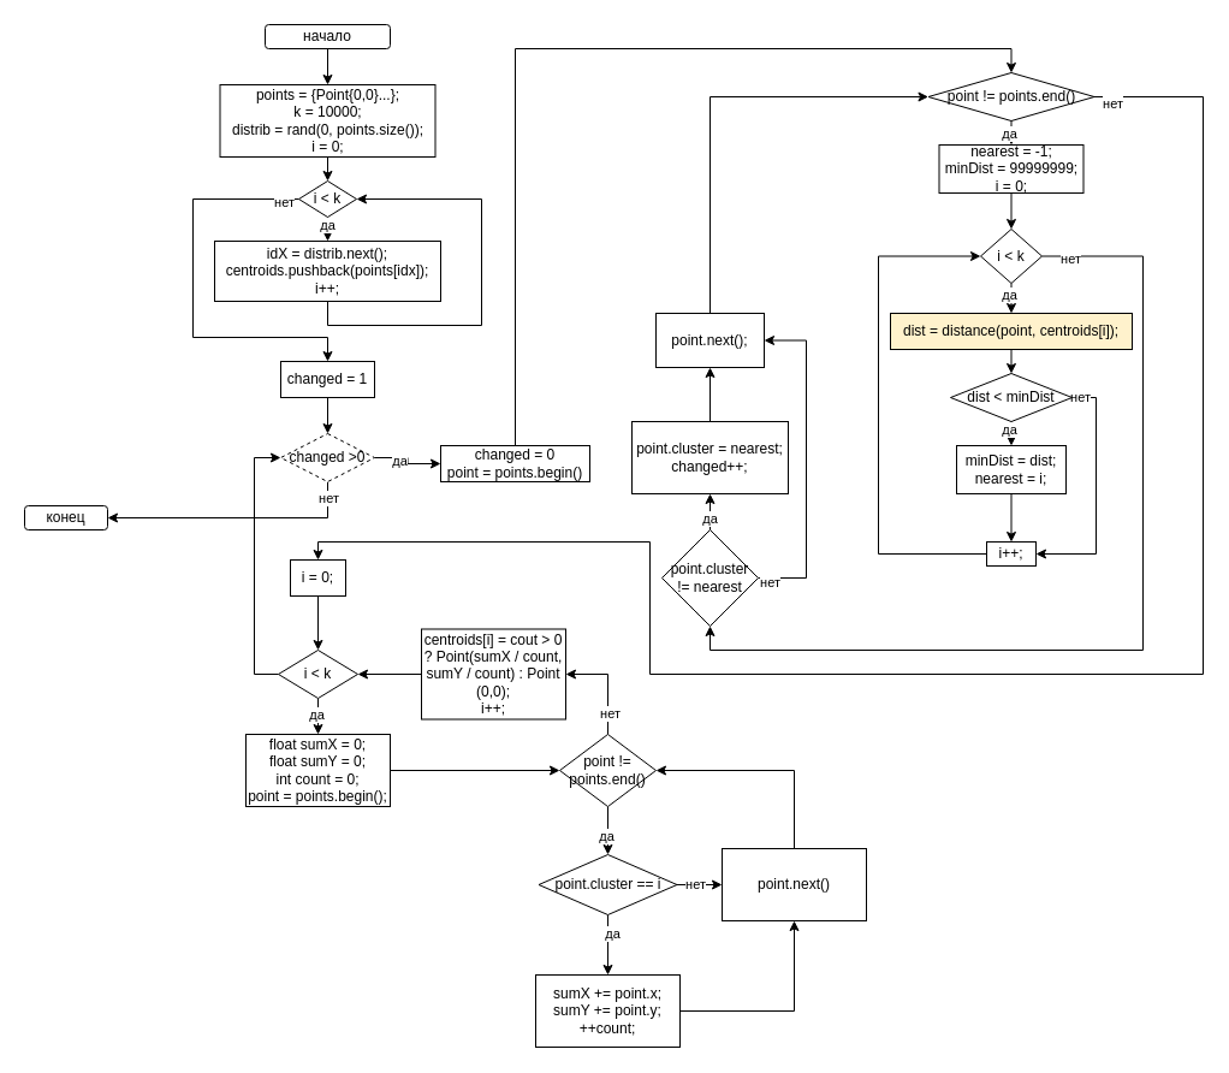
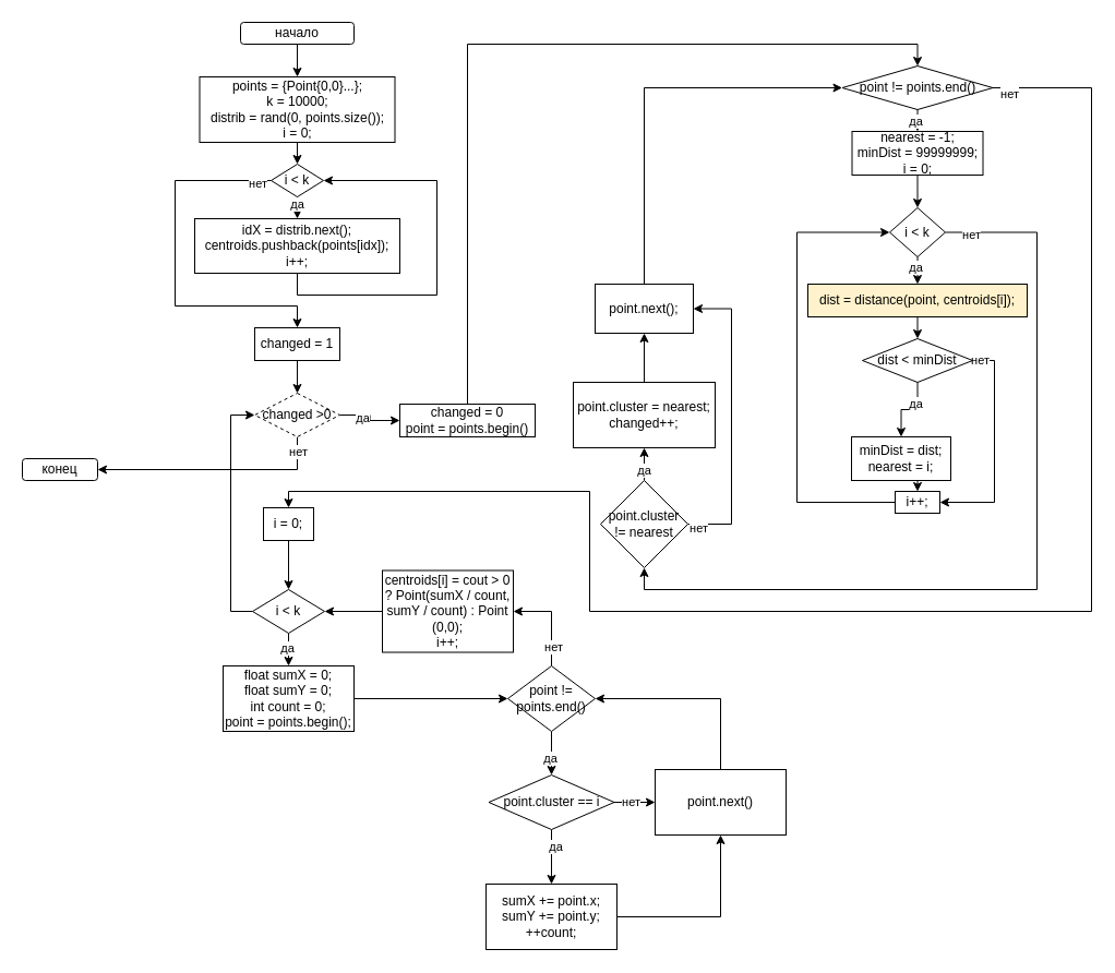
- <mxCell id="42" value="minDist = dist;&lt;div&gt;nearest = i;&lt;/div&gt;" style="rounded=0;whiteSpace=wrap;html=1;" vertex="1" parent="1"><mxGeometry x="795" y="370" width="91" height="40" as="geometry" /></mxCell>
+ <mxCell id="42" value="minDist = dist;&lt;div&gt;nearest = i;&lt;/div&gt;" style="rounded=0;whiteSpace=wrap;html=1;" vertex="1" parent="1"><mxGeometry x="780" y="400" width="91" height="40" as="geometry" /></mxCell>
